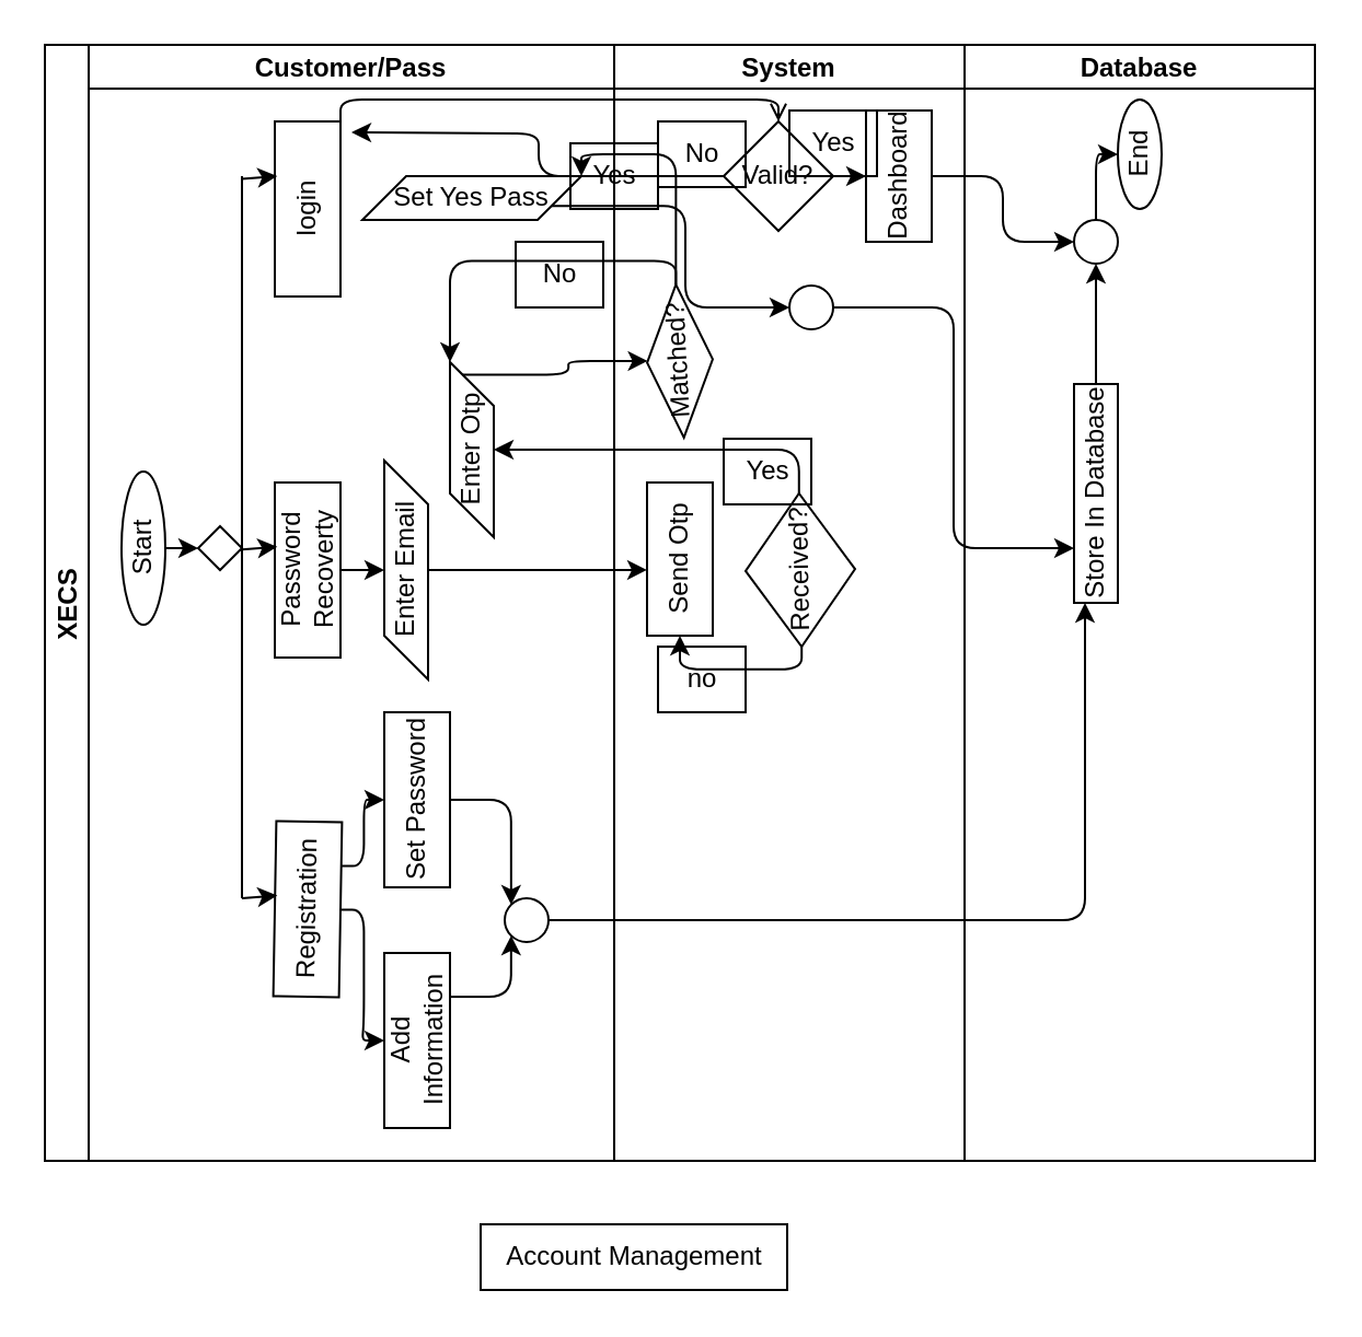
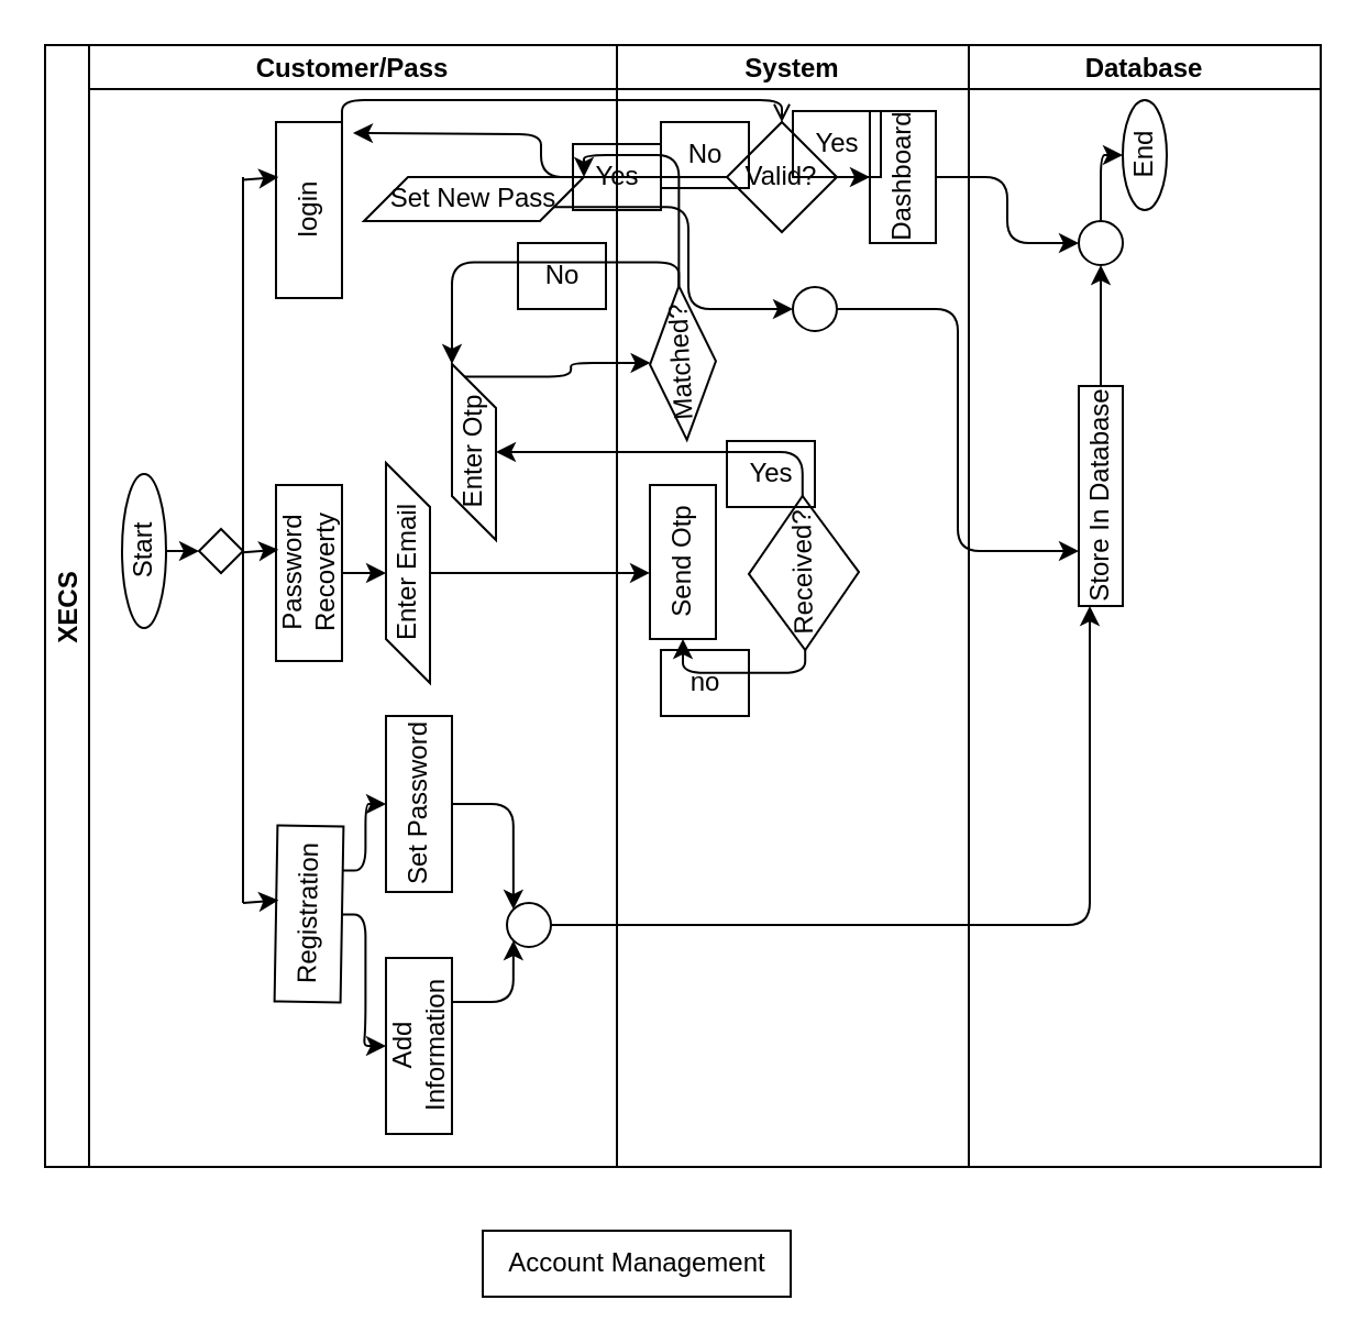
- <mxCell id="25" value="Set Yes Pass" style="shape=parallelogram;perimeter=parallelogramPerimeter;whiteSpace=wrap;html=1;fixedSize=1;fillColor=none;strokeColor=#000000;fontColor=#000000;" parent="4" vertex="1"><mxGeometry x="125" y="60" width="100" height="20" as="geometry" /></mxCell>
+ <mxCell id="25" value="Set New Pass" style="shape=parallelogram;perimeter=parallelogramPerimeter;whiteSpace=wrap;html=1;fixedSize=1;fillColor=none;strokeColor=#000000;fontColor=#000000;" parent="4" vertex="1"><mxGeometry x="125" y="60" width="100" height="20" as="geometry" /></mxCell>
